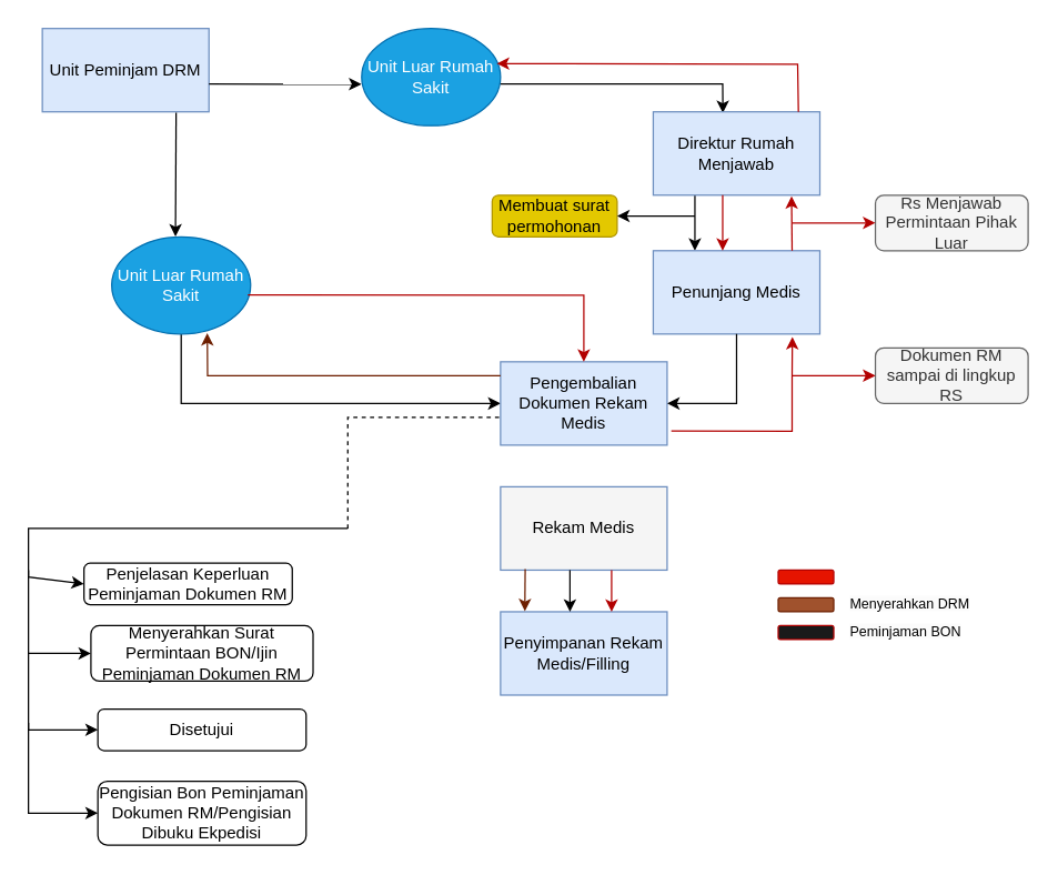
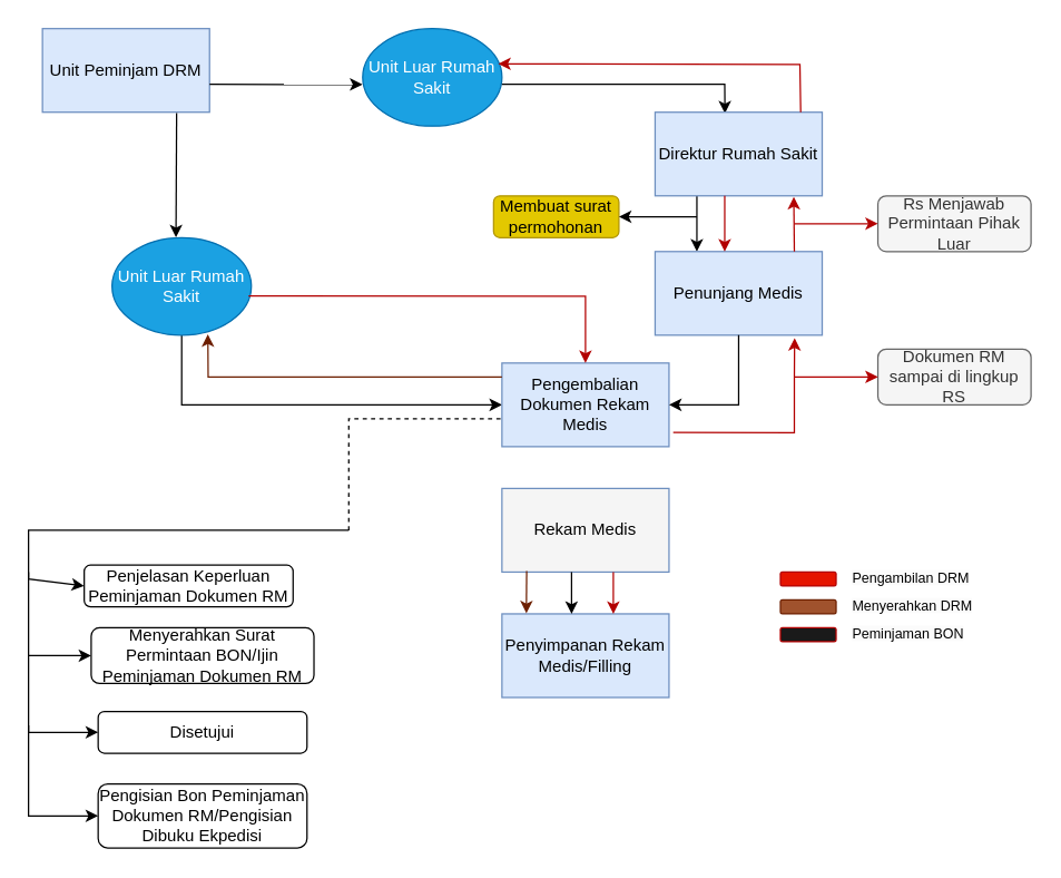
- <mxCell id="19" value="Direktur Rumah Menjawab" style="rounded=0;whiteSpace=wrap;html=1;fillColor=#dae8fc;strokeColor=#6c8ebf;" parent="1" vertex="1"><mxGeometry x="470" y="80" width="120" height="60" as="geometry" /></mxCell>
+ <mxCell id="19" value="Direktur Rumah Sakit" style="rounded=0;whiteSpace=wrap;html=1;fillColor=#dae8fc;strokeColor=#6c8ebf;" parent="1" vertex="1"><mxGeometry x="470" y="80" width="120" height="60" as="geometry" /></mxCell>
+ <mxCell id="46" value="&lt;span style=&quot;color: rgb(0, 0, 0); font-family: Helvetica; font-size: 10px; font-style: normal; font-variant-ligatures: normal; font-variant-caps: normal; font-weight: 400; letter-spacing: normal; orphans: 2; text-align: center; text-indent: 0px; text-transform: none; widows: 2; word-spacing: 0px; -webkit-text-stroke-width: 0px; white-space: nowrap; background-color: rgb(251, 251, 251); text-decoration-thickness: initial; text-decoration-style: initial; text-decoration-color: initial; display: inline !important; float: none;&quot;&gt;Pengambilan DRM&lt;/span&gt;" style="text;whiteSpace=wrap;html=1;" vertex="1" parent="1"><mxGeometry x="610" y="400" width="120" height="20" as="geometry" /></mxCell>
